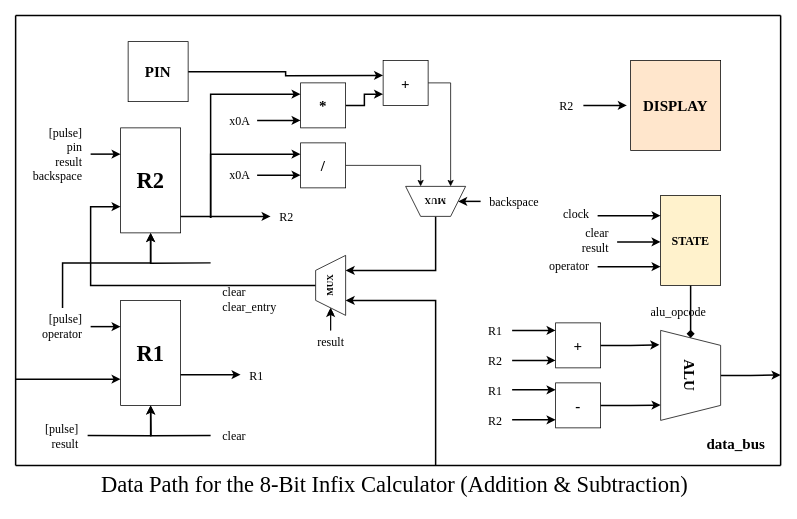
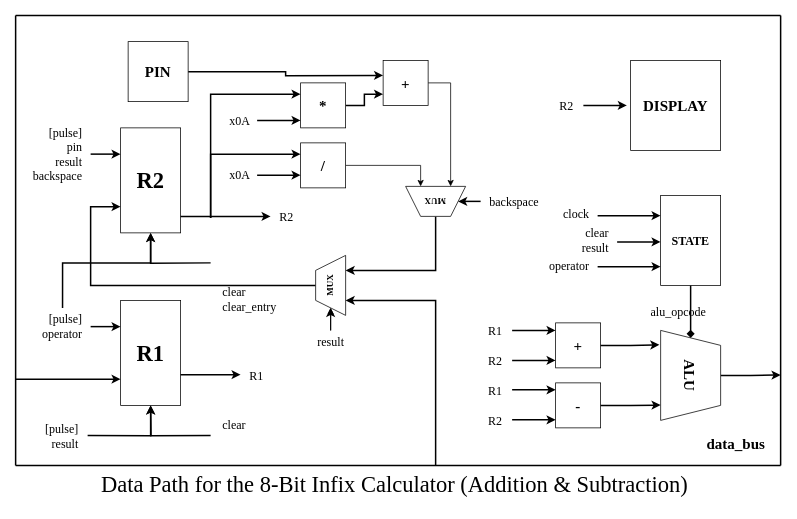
- <mxCell id="18" value="&lt;font style=&quot;font-size: 20px;&quot; face=&quot;Times New Roman&quot;&gt;&lt;b style=&quot;&quot;&gt;DISPLAY&lt;/b&gt;&lt;/font&gt;" style="whiteSpace=wrap;html=1;aspect=fixed;fillColor=#ffe6cc;" vertex="1" parent="1"><mxGeometry x="840" y="80" width="120" height="120" as="geometry" /></mxCell>
+ <mxCell id="18" value="&lt;font style=&quot;font-size: 20px;&quot; face=&quot;Times New Roman&quot;&gt;&lt;b style=&quot;&quot;&gt;DISPLAY&lt;/b&gt;&lt;/font&gt;" style="whiteSpace=wrap;html=1;aspect=fixed;" vertex="1" parent="1"><mxGeometry x="840" y="80" width="120" height="120" as="geometry" /></mxCell>
- <mxCell id="12" value="STATE" style="rounded=0;whiteSpace=wrap;html=1;fontStyle=1;fontFamily=Times New Roman;fontSize=16;fillColor=#fff2cc;" vertex="1" parent="1"><mxGeometry x="880" y="260" width="80" height="120" as="geometry" /></mxCell>
+ <mxCell id="12" value="STATE" style="rounded=0;whiteSpace=wrap;html=1;fontStyle=1;fontFamily=Times New Roman;fontSize=16;" vertex="1" parent="1"><mxGeometry x="880" y="260" width="80" height="120" as="geometry" /></mxCell>
- <mxCell id="70" value="&lt;font style=&quot;font-size: 16px;&quot; face=&quot;Times New Roman&quot;&gt;clear&lt;/font&gt;" style="text;html=1;align=left;verticalAlign=middle;resizable=0;points=[];autosize=1;strokeColor=none;fillColor=none;" vertex="1" parent="1"><mxGeometry x="294" y="566" width="50" height="30" as="geometry" /></mxCell>
+ <mxCell id="70" value="&lt;font style=&quot;font-size: 16px;&quot; face=&quot;Times New Roman&quot;&gt;clear&lt;/font&gt;" style="text;html=1;align=left;verticalAlign=middle;resizable=0;points=[];autosize=1;strokeColor=none;fillColor=none;" vertex="1" parent="1"><mxGeometry x="294" y="551" width="50" height="30" as="geometry" /></mxCell>
